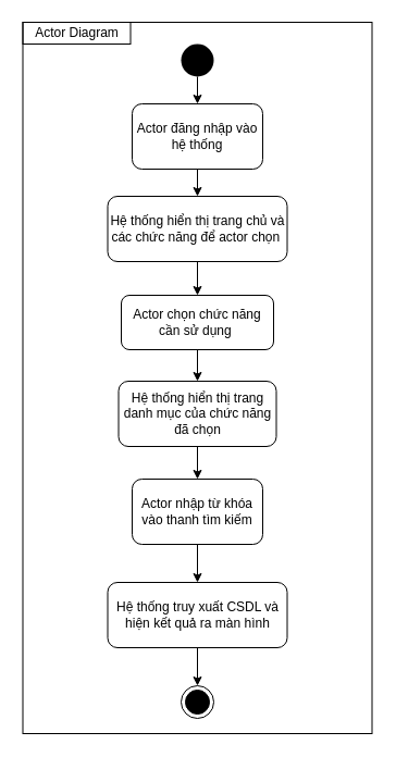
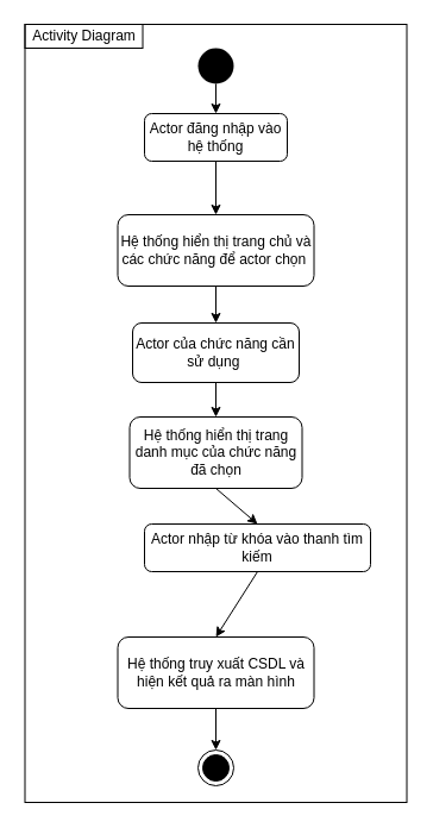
- <mxCell id="18" value="Actor Diagram" style="rounded=0;whiteSpace=wrap;html=1;fillColor=none;" parent="1" vertex="1"><mxGeometry x="20.5" y="20" width="99" height="20" as="geometry" /></mxCell>
+ <mxCell id="18" value="Activity Diagram" style="rounded=0;whiteSpace=wrap;html=1;fillColor=none;" parent="1" vertex="1"><mxGeometry x="20.5" y="20" width="99" height="20" as="geometry" /></mxCell>
- <mxCell id="5" value="Actor đăng nhập vào hệ thống" style="rounded=1;whiteSpace=wrap;html=1;" parent="1" vertex="1"><mxGeometry x="121" y="95" width="120" height="60" as="geometry" /></mxCell>
+ <mxCell id="5" value="Actor đăng nhập vào hệ thống" style="rounded=1;whiteSpace=wrap;html=1;" parent="1" vertex="1"><mxGeometry x="121" y="95" width="120" height="40" as="geometry" /></mxCell>
- <mxCell id="7" value="Actor chọn chức năng cần sử dụng&amp;nbsp;" style="rounded=1;whiteSpace=wrap;html=1;" parent="1" vertex="1"><mxGeometry x="111" y="271" width="140" height="50" as="geometry" /></mxCell>
+ <mxCell id="7" value="Actor của chức năng cần sử dụng&amp;nbsp;" style="rounded=1;whiteSpace=wrap;html=1;" parent="1" vertex="1"><mxGeometry x="111" y="271" width="140" height="50" as="geometry" /></mxCell>
- <mxCell id="9" value="Actor nhập từ khóa vào thanh tìm kiếm" style="rounded=1;whiteSpace=wrap;html=1;" parent="1" vertex="1"><mxGeometry x="121" y="440" width="120" height="60" as="geometry" /></mxCell>
+ <mxCell id="9" value="Actor nhập từ khóa vào thanh tìm kiếm" style="rounded=1;whiteSpace=wrap;html=1;" parent="1" vertex="1"><mxGeometry x="121" y="440" width="190" height="40" as="geometry" /></mxCell>
